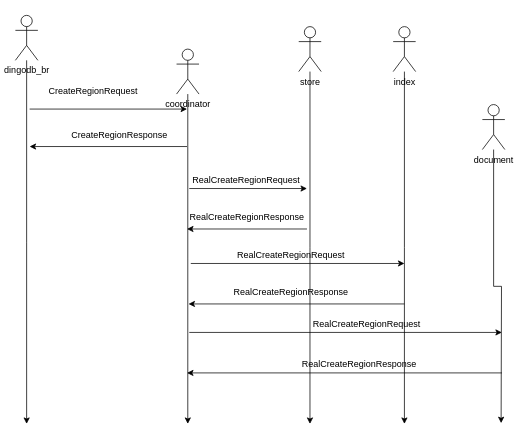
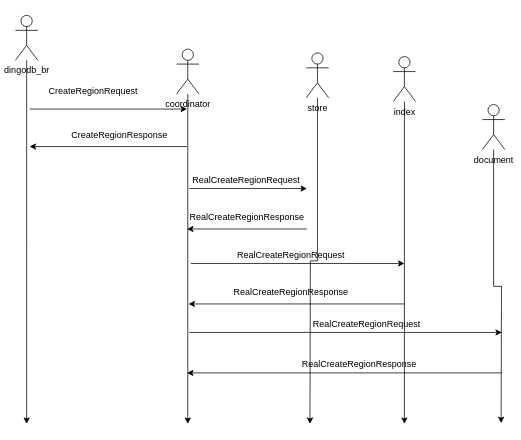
- <mxCell id="7" value="store" style="shape=umlActor;verticalLabelPosition=bottom;verticalAlign=top;html=1;outlineConnect=0;" vertex="1" parent="1"><mxGeometry x="398" y="35" width="30" height="60" as="geometry" /></mxCell>
+ <mxCell id="7" value="store" style="shape=umlActor;verticalLabelPosition=bottom;verticalAlign=top;html=1;outlineConnect=0;" vertex="1" parent="1"><mxGeometry x="408" y="70" width="30" height="60" as="geometry" /></mxCell>
- <mxCell id="9" value="index" style="shape=umlActor;verticalLabelPosition=bottom;verticalAlign=top;html=1;outlineConnect=0;" vertex="1" parent="1"><mxGeometry x="524" y="35" width="30" height="60" as="geometry" /></mxCell>
+ <mxCell id="9" value="index" style="shape=umlActor;verticalLabelPosition=bottom;verticalAlign=top;html=1;outlineConnect=0;" vertex="1" parent="1"><mxGeometry x="524" y="75" width="30" height="60" as="geometry" /></mxCell>
